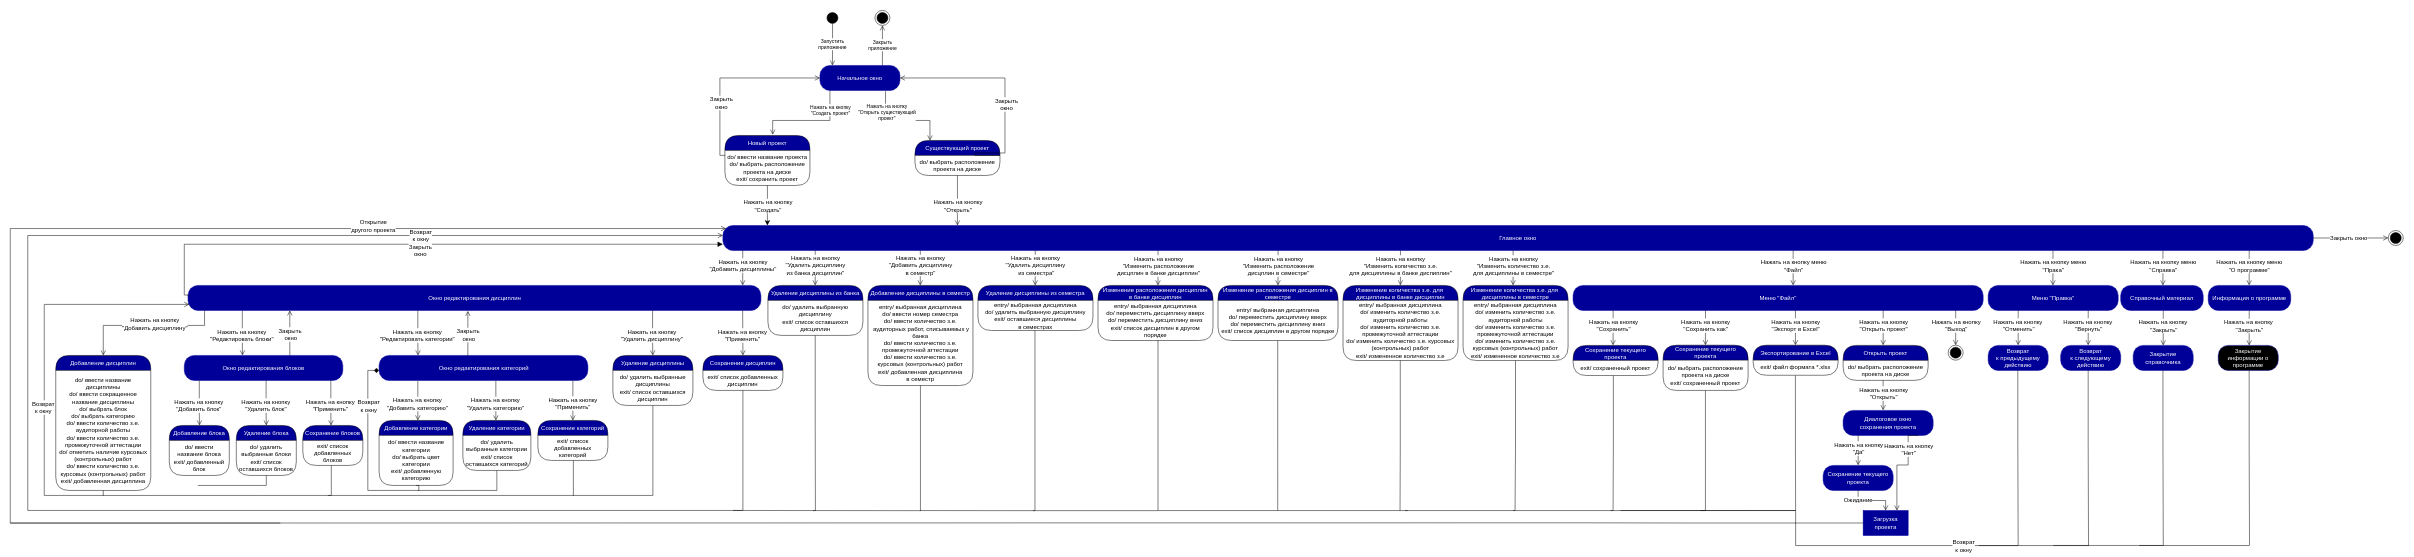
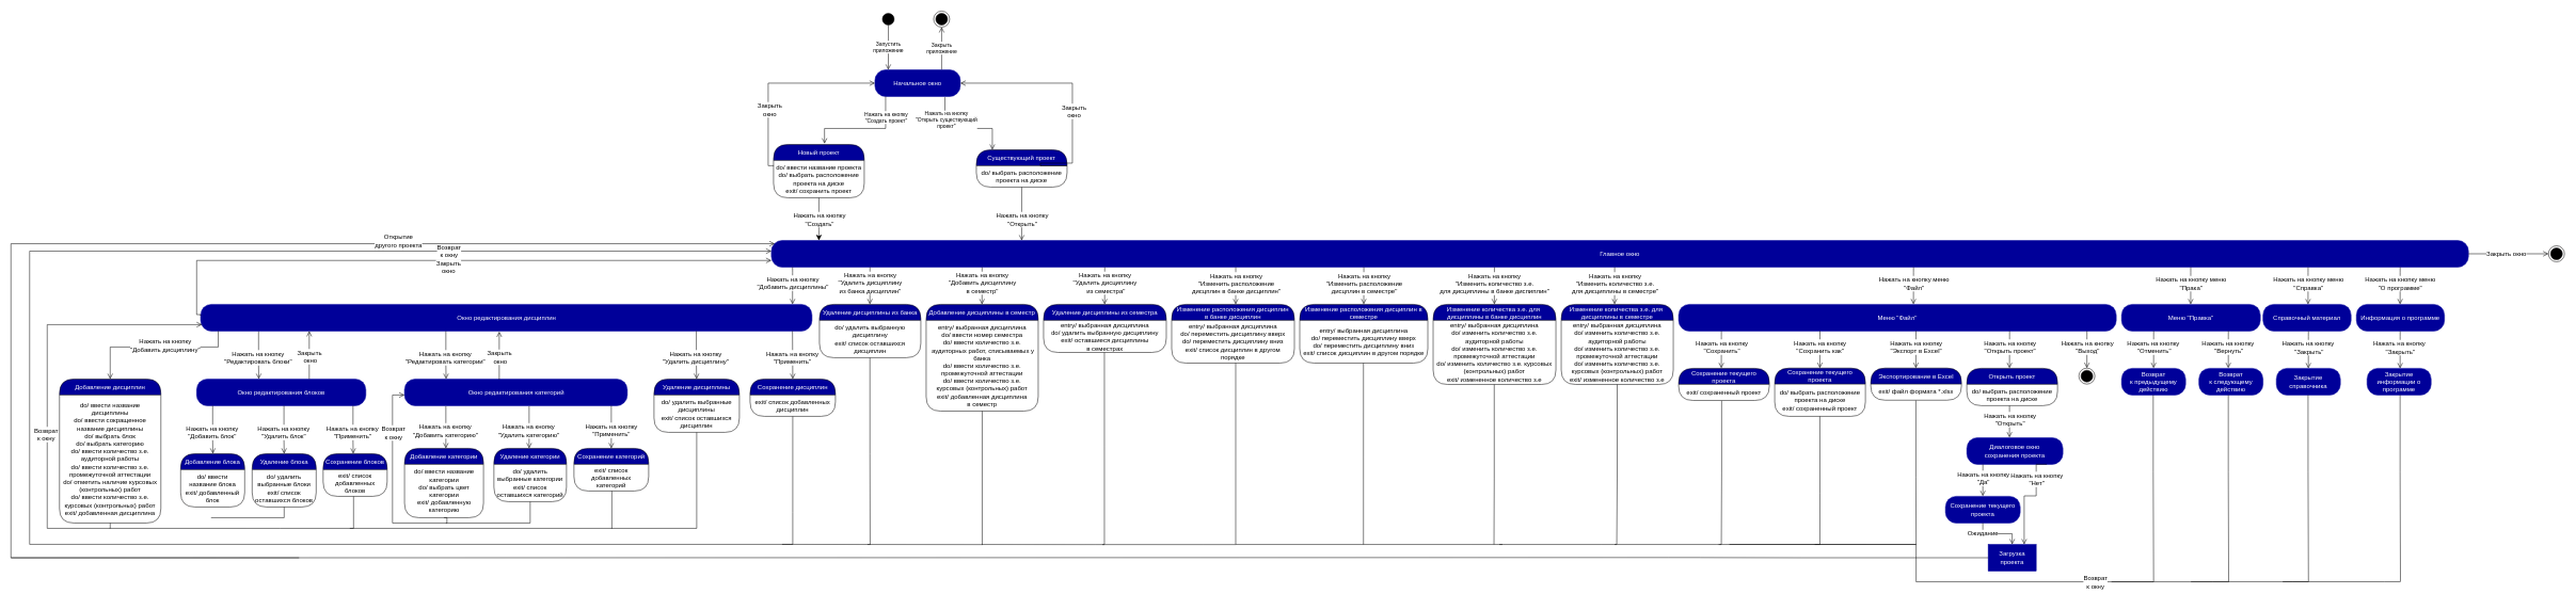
- <mxCell id="42" value="" style="edgeStyle=orthogonalEdgeStyle;html=1;verticalAlign=bottom;endArrow=block;endSize=8;strokeColor=#000000;rounded=0;fontSize=10;exitX=0;exitY=0.42;exitDx=0;exitDy=0;exitPerimeter=0;entryX=0;entryY=0.75;entryDx=0;entryDy=0;" parent="1" source="30" target="21" edge="1"><mxGeometry relative="1" as="geometry"><mxPoint x="1372.22" y="487.05" as="targetPoint" /><mxPoint x="369.233" y="589.35" as="sourcePoint" /><Array as="points"><mxPoint x="376" y="589" /><mxPoint x="368" y="589" /><mxPoint x="368" y="488" /></Array></mxGeometry></mxCell>
+ <mxCell id="42" value="" style="edgeStyle=orthogonalEdgeStyle;html=1;verticalAlign=bottom;endArrow=open;endSize=8;strokeColor=#000000;rounded=0;fontSize=10;exitX=0;exitY=0.42;exitDx=0;exitDy=0;exitPerimeter=0;entryX=0;entryY=0.75;entryDx=0;entryDy=0;" parent="1" source="30" target="21" edge="1"><mxGeometry relative="1" as="geometry"><mxPoint x="1372.22" y="487.05" as="targetPoint" /><mxPoint x="369.233" y="589.35" as="sourcePoint" /><Array as="points"><mxPoint x="376" y="589" /><mxPoint x="368" y="589" /><mxPoint x="368" y="488" /></Array></mxGeometry></mxCell>
- <mxCell id="201" value="Закрытие информации о программе" style="rounded=1;whiteSpace=wrap;html=1;arcSize=40;fontColor=#FFFFFF;fillColor=#000000;strokeColor=#000099;" parent="1" vertex="1"><mxGeometry x="4435" y="689.73" width="120" height="50" as="geometry" /></mxCell>
+ <mxCell id="201" value="Закрытие информации о программе" style="rounded=1;whiteSpace=wrap;html=1;arcSize=40;fontColor=#FFFFFF;fillColor=#000099;strokeColor=#000099;" parent="1" vertex="1"><mxGeometry x="4435" y="689.73" width="120" height="50" as="geometry" /></mxCell>
- <mxCell id="64" value="" style="edgeStyle=orthogonalEdgeStyle;html=1;verticalAlign=bottom;endArrow=diamond;endSize=8;strokeColor=#000000;rounded=0;fontSize=10;exitX=0.5;exitY=1;exitDx=0;exitDy=0;" parent="1" source="63" target="44" edge="1"><mxGeometry relative="1" as="geometry"><mxPoint x="755" y="739.82" as="targetPoint" /><mxPoint x="785" y="954.82" as="sourcePoint" /><Array as="points"><mxPoint x="837" y="979.82" /><mxPoint x="735" y="979.82" /><mxPoint x="735" y="739.82" /></Array></mxGeometry></mxCell>
+ <mxCell id="64" value="" style="edgeStyle=orthogonalEdgeStyle;html=1;verticalAlign=bottom;endArrow=open;endSize=8;strokeColor=#000000;rounded=0;fontSize=10;exitX=0.5;exitY=1;exitDx=0;exitDy=0;" parent="1" source="63" target="44" edge="1"><mxGeometry relative="1" as="geometry"><mxPoint x="755" y="739.82" as="targetPoint" /><mxPoint x="785" y="954.82" as="sourcePoint" /><Array as="points"><mxPoint x="837" y="979.82" /><mxPoint x="735" y="979.82" /><mxPoint x="735" y="739.82" /></Array></mxGeometry></mxCell>
